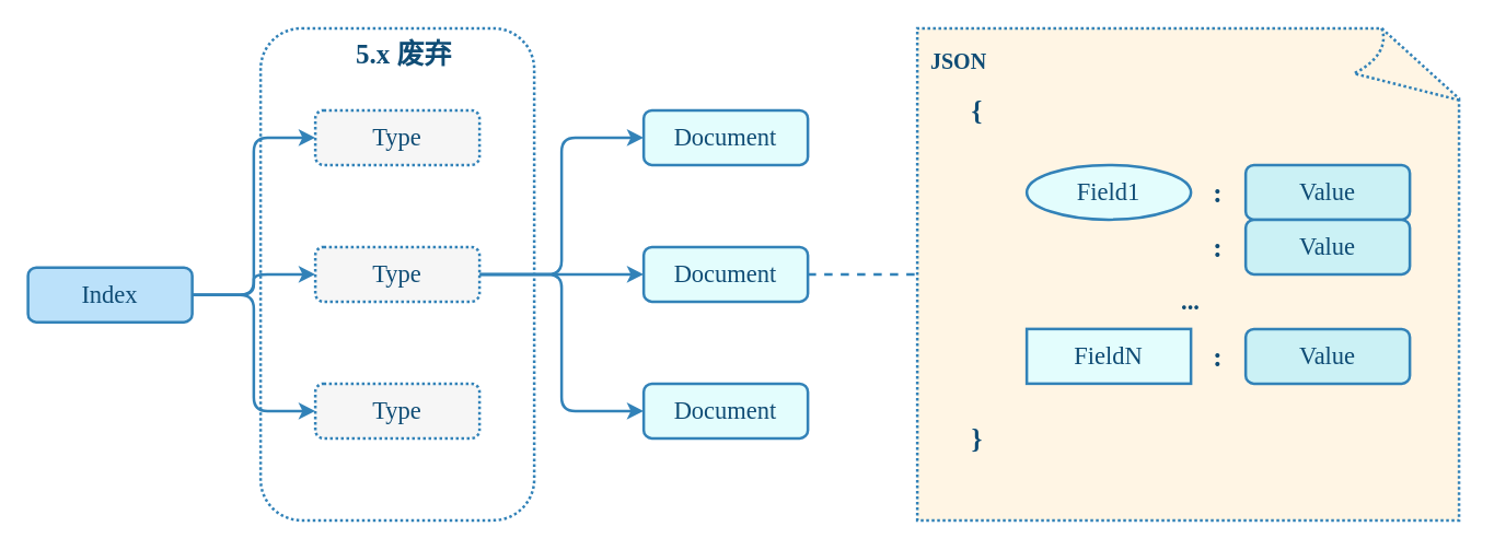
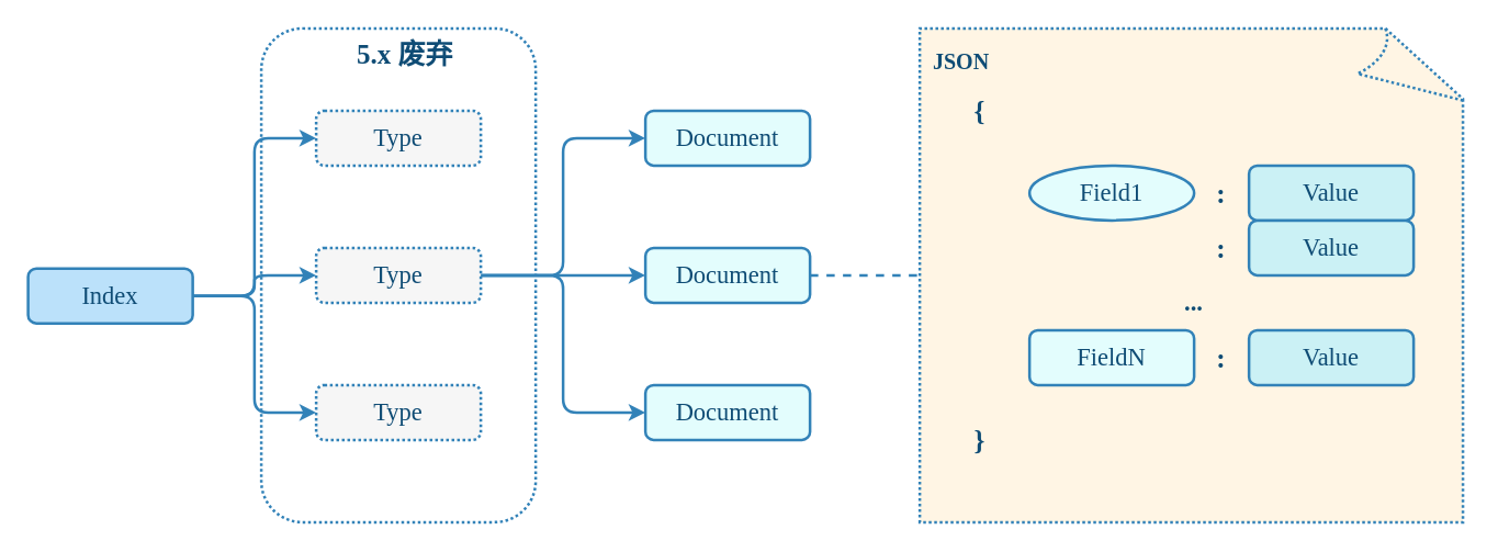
- <mxCell id="22" value="FieldN" style="whiteSpace=wrap;html=1;shadow=0;strokeColor=#3282B8;strokeWidth=2;align=center;verticalAlign=middle;spacing=20;fontFamily=Comic Sans MS;fontSize=18;fontColor=#0F4C75;fillColor=#E3FDFD;fontStyle=0;rounded=0;" parent="1" vertex="1"><mxGeometry x="750" y="240" width="120" height="40" as="geometry" /></mxCell>
+ <mxCell id="22" value="FieldN" style="rounded=1;whiteSpace=wrap;html=1;shadow=0;strokeColor=#3282B8;strokeWidth=2;align=center;verticalAlign=middle;spacing=20;fontFamily=Comic Sans MS;fontSize=18;fontColor=#0F4C75;fillColor=#E3FDFD;fontStyle=0" parent="1" vertex="1"><mxGeometry x="750" y="240" width="120" height="40" as="geometry" /></mxCell>
